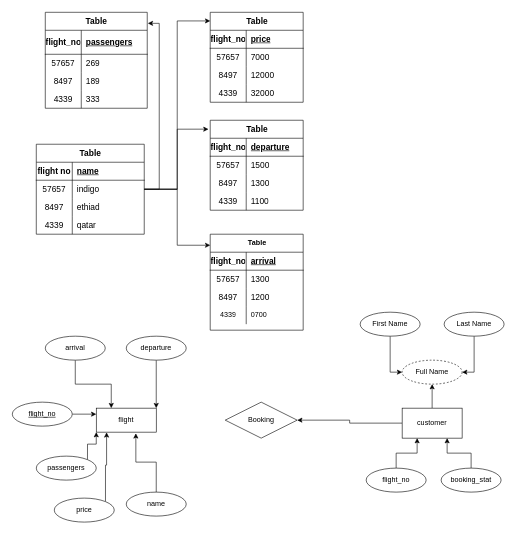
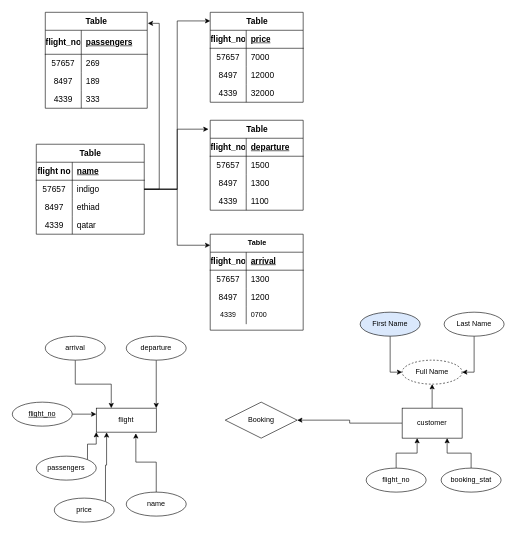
- <mxCell id="62" value="First Name" style="ellipse;whiteSpace=wrap;html=1;align=center;" vertex="1" parent="1"><mxGeometry x="600" y="520" width="100" height="40" as="geometry" /></mxCell>
+ <mxCell id="62" value="First Name" style="ellipse;whiteSpace=wrap;html=1;align=center;fillColor=#dae8fc;" vertex="1" parent="1"><mxGeometry x="600" y="520" width="100" height="40" as="geometry" /></mxCell>
